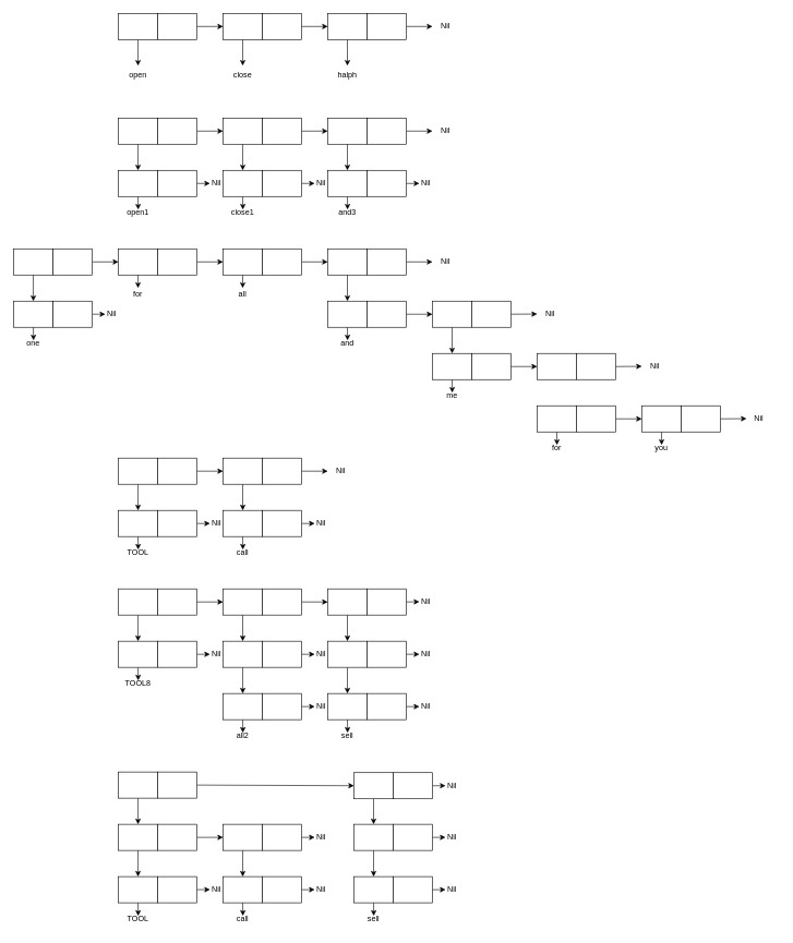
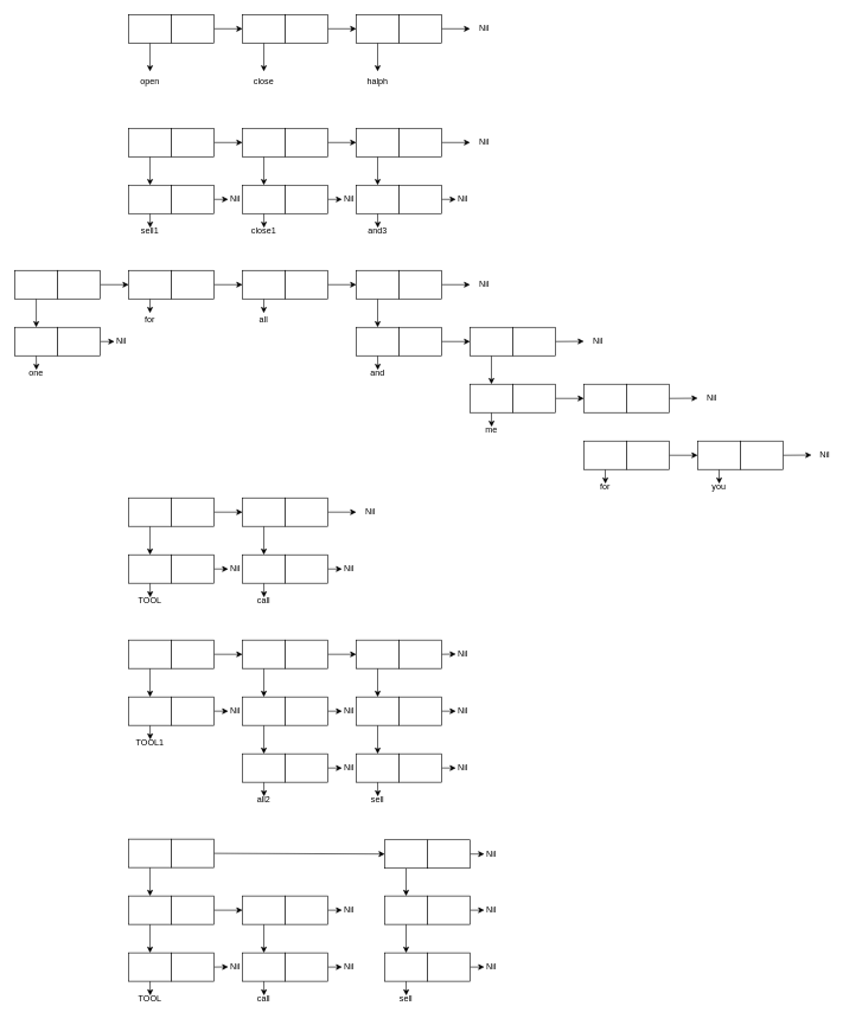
- <mxCell id="46" value="open1" style="text;strokeColor=none;align=center;fillColor=none;html=1;verticalAlign=middle;whiteSpace=wrap;rounded=0;" vertex="1" parent="1"><mxGeometry x="180" y="310" width="60" height="30" as="geometry" /></mxCell>
+ <mxCell id="46" value="sell1" style="text;strokeColor=none;align=center;fillColor=none;html=1;verticalAlign=middle;whiteSpace=wrap;rounded=0;" vertex="1" parent="1"><mxGeometry x="180" y="310" width="60" height="30" as="geometry" /></mxCell>
- <mxCell id="143" value="TOOL8" style="text;strokeColor=none;align=center;fillColor=none;html=1;verticalAlign=middle;whiteSpace=wrap;rounded=0;" vertex="1" parent="1"><mxGeometry x="180" y="1030" width="60" height="30" as="geometry" /></mxCell>
+ <mxCell id="143" value="TOOL1" style="text;strokeColor=none;align=center;fillColor=none;html=1;verticalAlign=middle;whiteSpace=wrap;rounded=0;" vertex="1" parent="1"><mxGeometry x="180" y="1030" width="60" height="30" as="geometry" /></mxCell>
